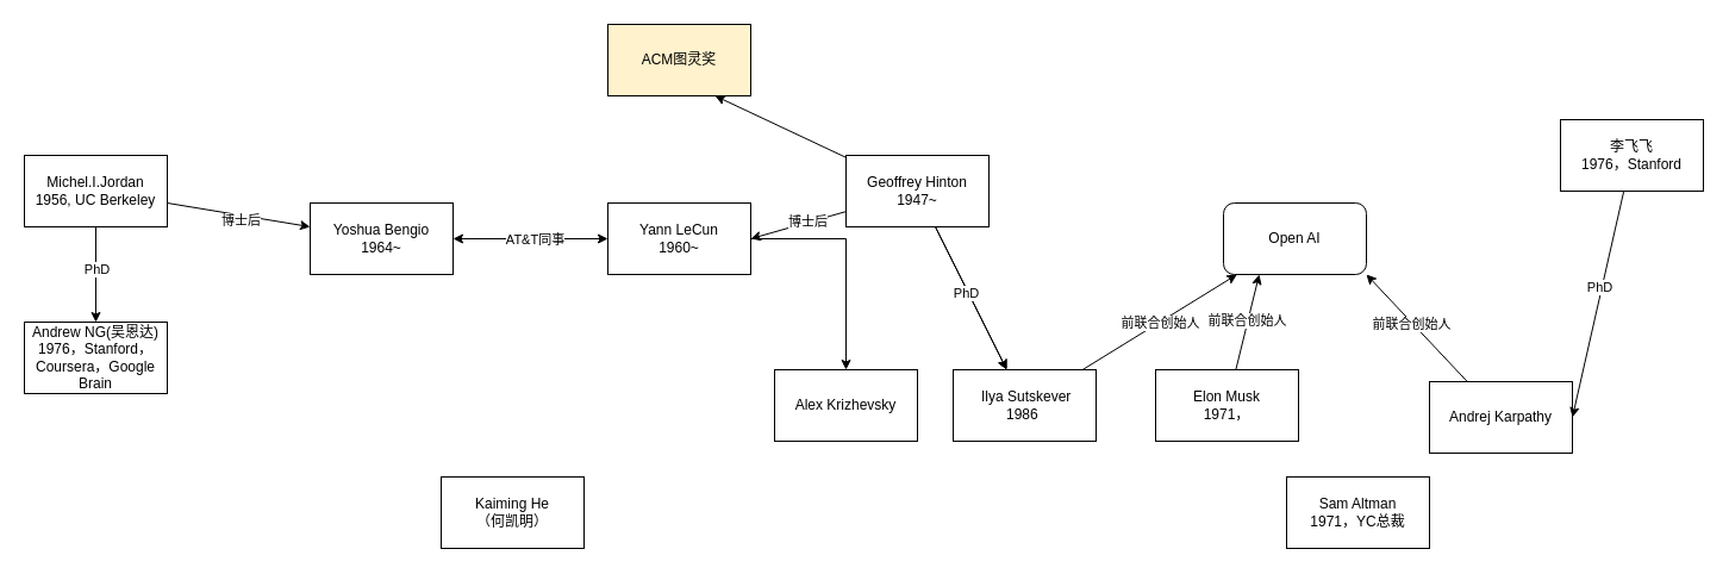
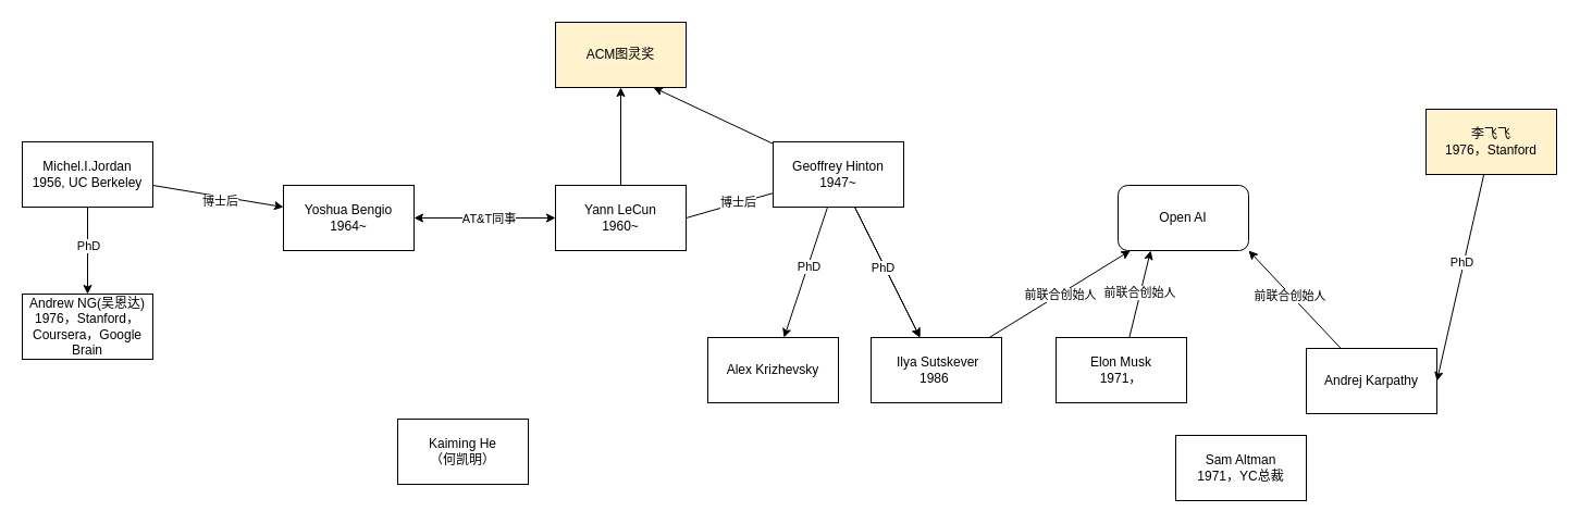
- <mxCell id="34" value="李飞飞&lt;div&gt;1976，Stanford&lt;/div&gt;" style="rounded=0;whiteSpace=wrap;html=1;" vertex="1" parent="1"><mxGeometry x="1310" y="100" width="120" height="60" as="geometry" /></mxCell>
+ <mxCell id="34" value="李飞飞&lt;div&gt;1976，Stanford&lt;/div&gt;" style="rounded=0;whiteSpace=wrap;html=1;fillColor=#fff2cc;" vertex="1" parent="1"><mxGeometry x="1310" y="100" width="120" height="60" as="geometry" /></mxCell>
- <mxCell id="4" style="edgeStyle=none;rounded=0;orthogonalLoop=1;jettySize=auto;html=1;entryX=1;entryY=0.5;entryDx=0;entryDy=0;" edge="1" parent="1" source="12" target="3"><mxGeometry relative="1" as="geometry" /></mxCell>
+ <mxCell id="4" style="edgeStyle=none;rounded=0;orthogonalLoop=1;jettySize=auto;html=1;entryX=1;entryY=0.5;entryDx=0;entryDy=0;endArrow=none;" edge="1" parent="1" source="12" target="3"><mxGeometry relative="1" as="geometry" /></mxCell>
- <mxCell id="2" value="" style="edgeStyle=orthogonalEdgeStyle;rounded=0;orthogonalLoop=1;jettySize=auto;html=1;" edge="1" parent="1" source="3" target="26"><mxGeometry relative="1" as="geometry" /></mxCell>
+ <mxCell id="2" value="" style="edgeStyle=orthogonalEdgeStyle;rounded=0;orthogonalLoop=1;jettySize=auto;html=1;" edge="1" parent="1" source="3" target="18"><mxGeometry relative="1" as="geometry" /></mxCell>
+ <mxCell id="9" value="" style="edgeStyle=none;rounded=0;orthogonalLoop=1;jettySize=auto;html=1;" edge="1" parent="1" source="12" target="26"><mxGeometry relative="1" as="geometry" /></mxCell>
+ <mxCell id="10" value="PhD" style="edgeLabel;html=1;align=center;verticalAlign=middle;resizable=0;points=[];" vertex="1" connectable="0" parent="9"><mxGeometry x="-0.091" y="1" relative="1" as="geometry"><mxPoint as="offset" /></mxGeometry></mxCell>
- <mxCell id="40" value="Kaiming He&lt;div&gt;（何凯明）&lt;/div&gt;" style="rounded=0;whiteSpace=wrap;html=1;" vertex="1" parent="1"><mxGeometry x="370" y="400" width="120" height="60" as="geometry" /></mxCell>
+ <mxCell id="40" value="Kaiming He&lt;div&gt;（何凯明）&lt;/div&gt;" style="rounded=0;whiteSpace=wrap;html=1;" vertex="1" parent="1"><mxGeometry x="365" y="385" width="120" height="60" as="geometry" /></mxCell>
